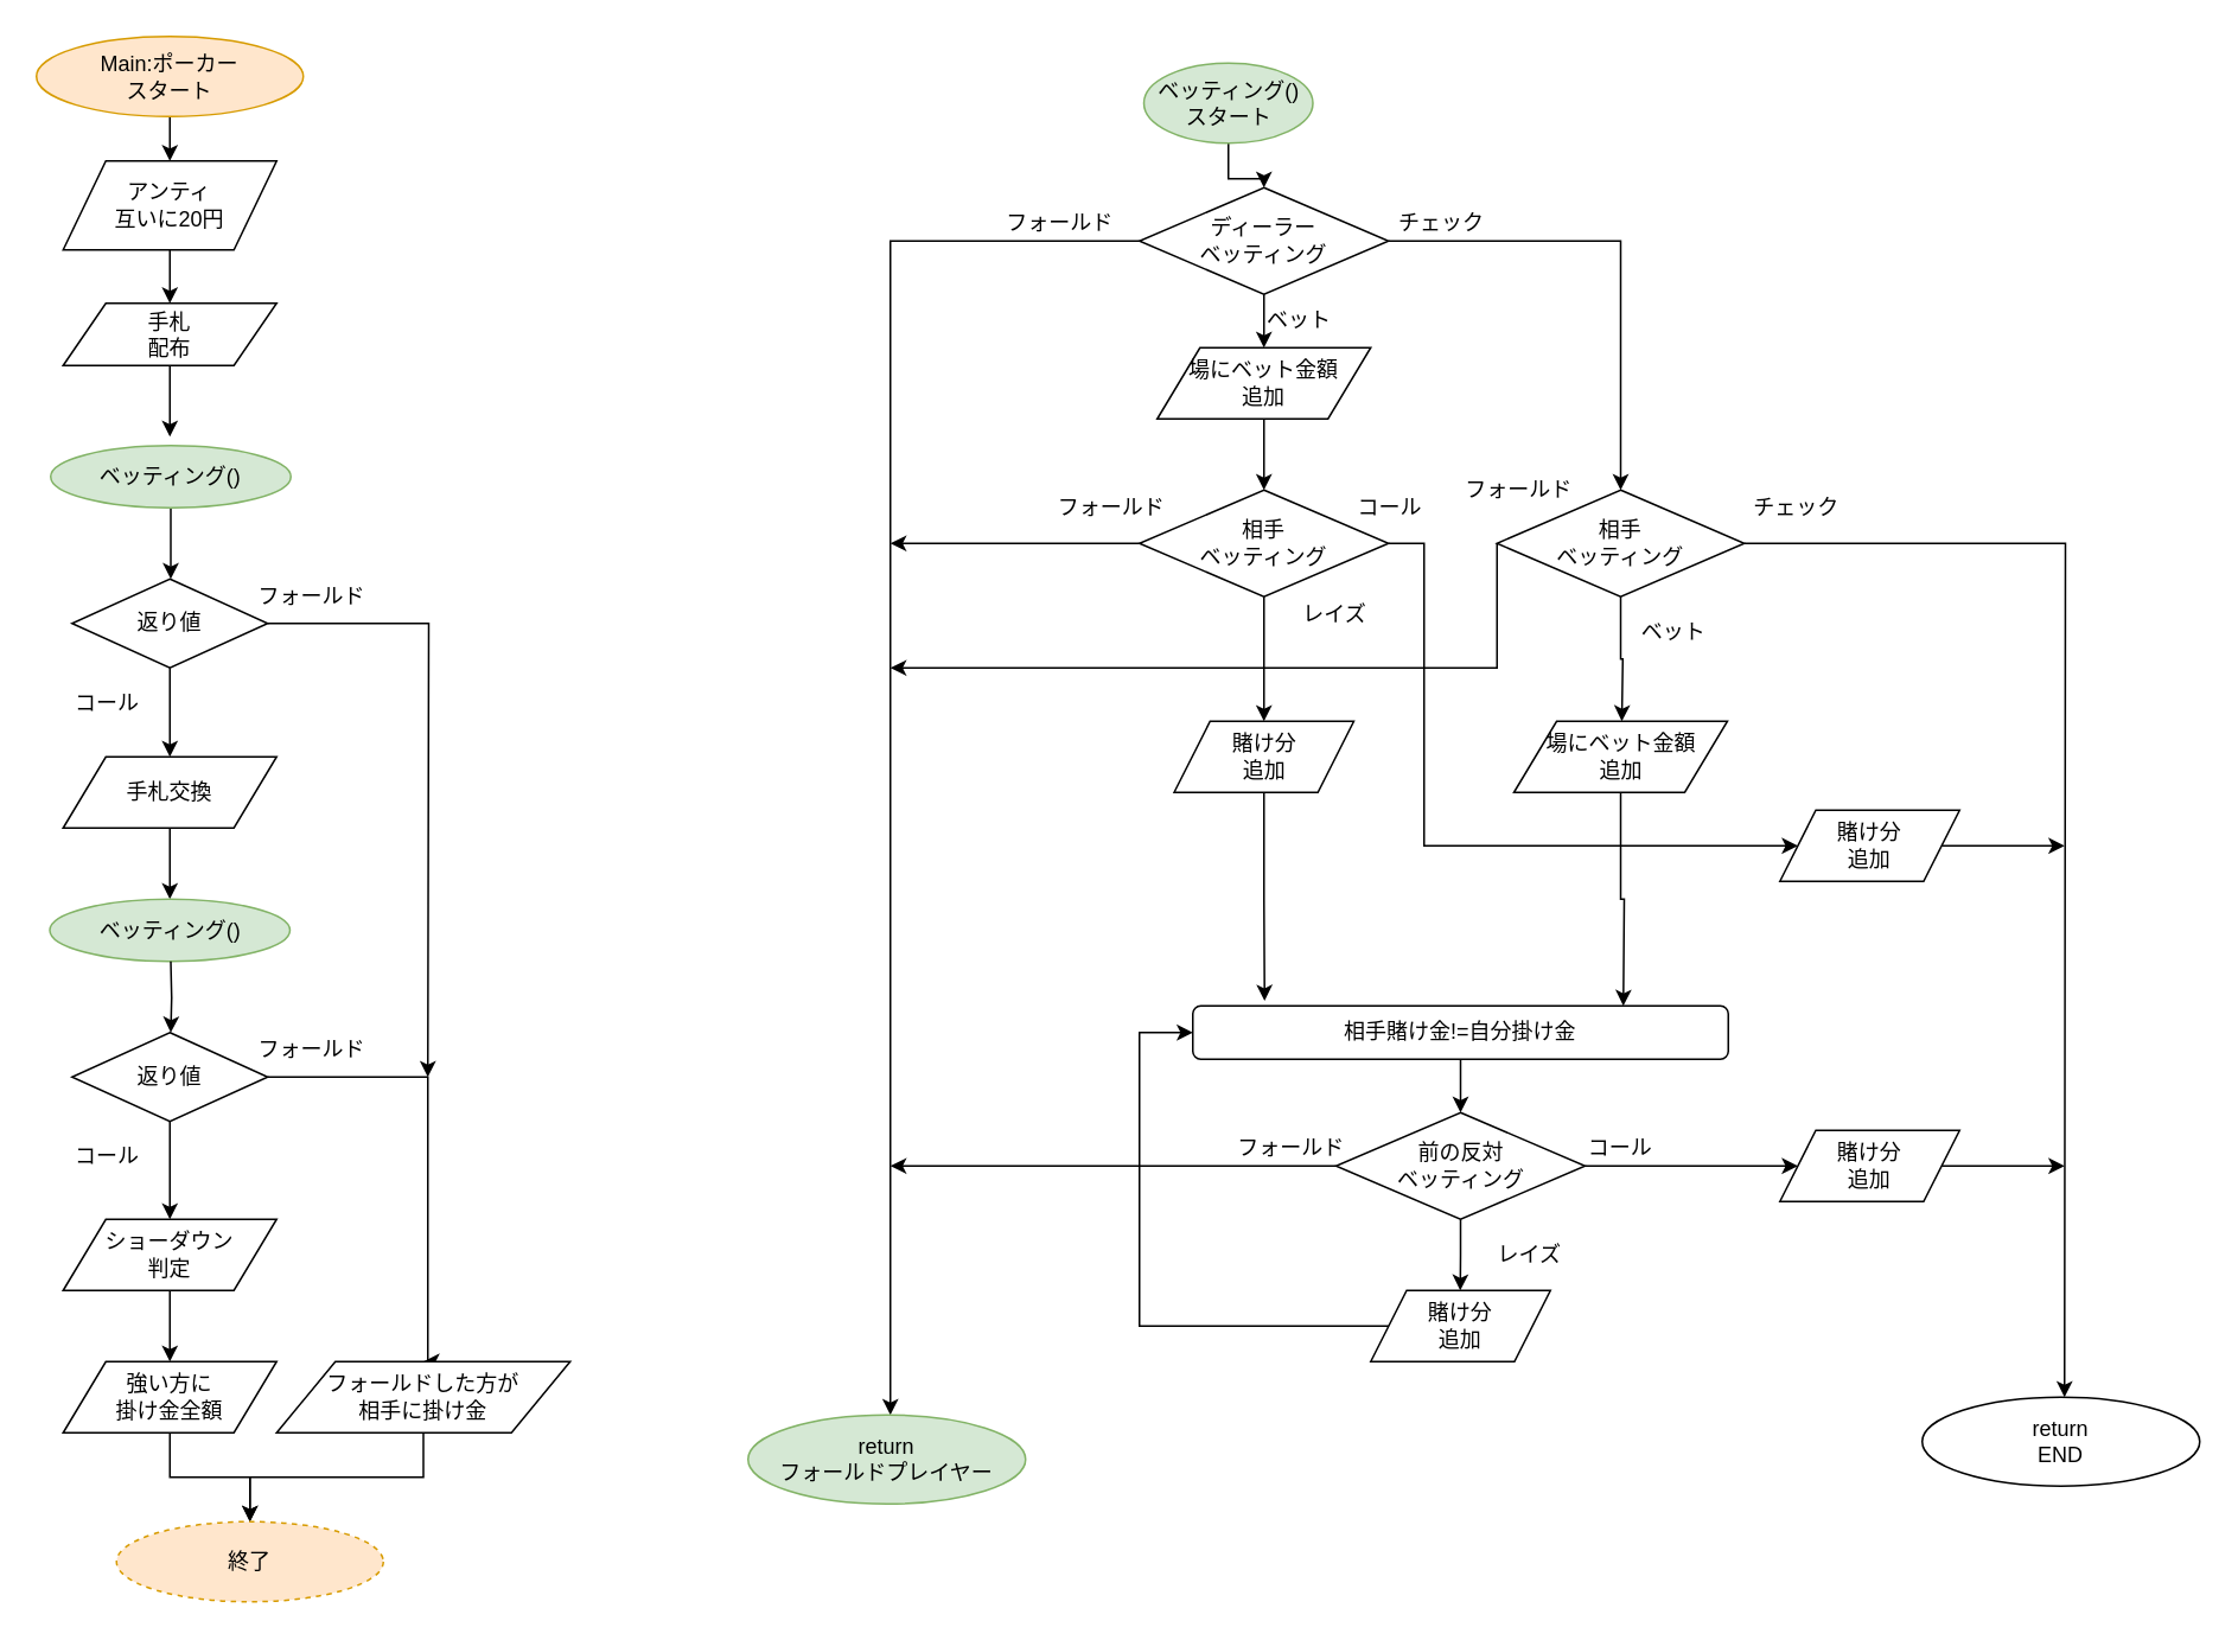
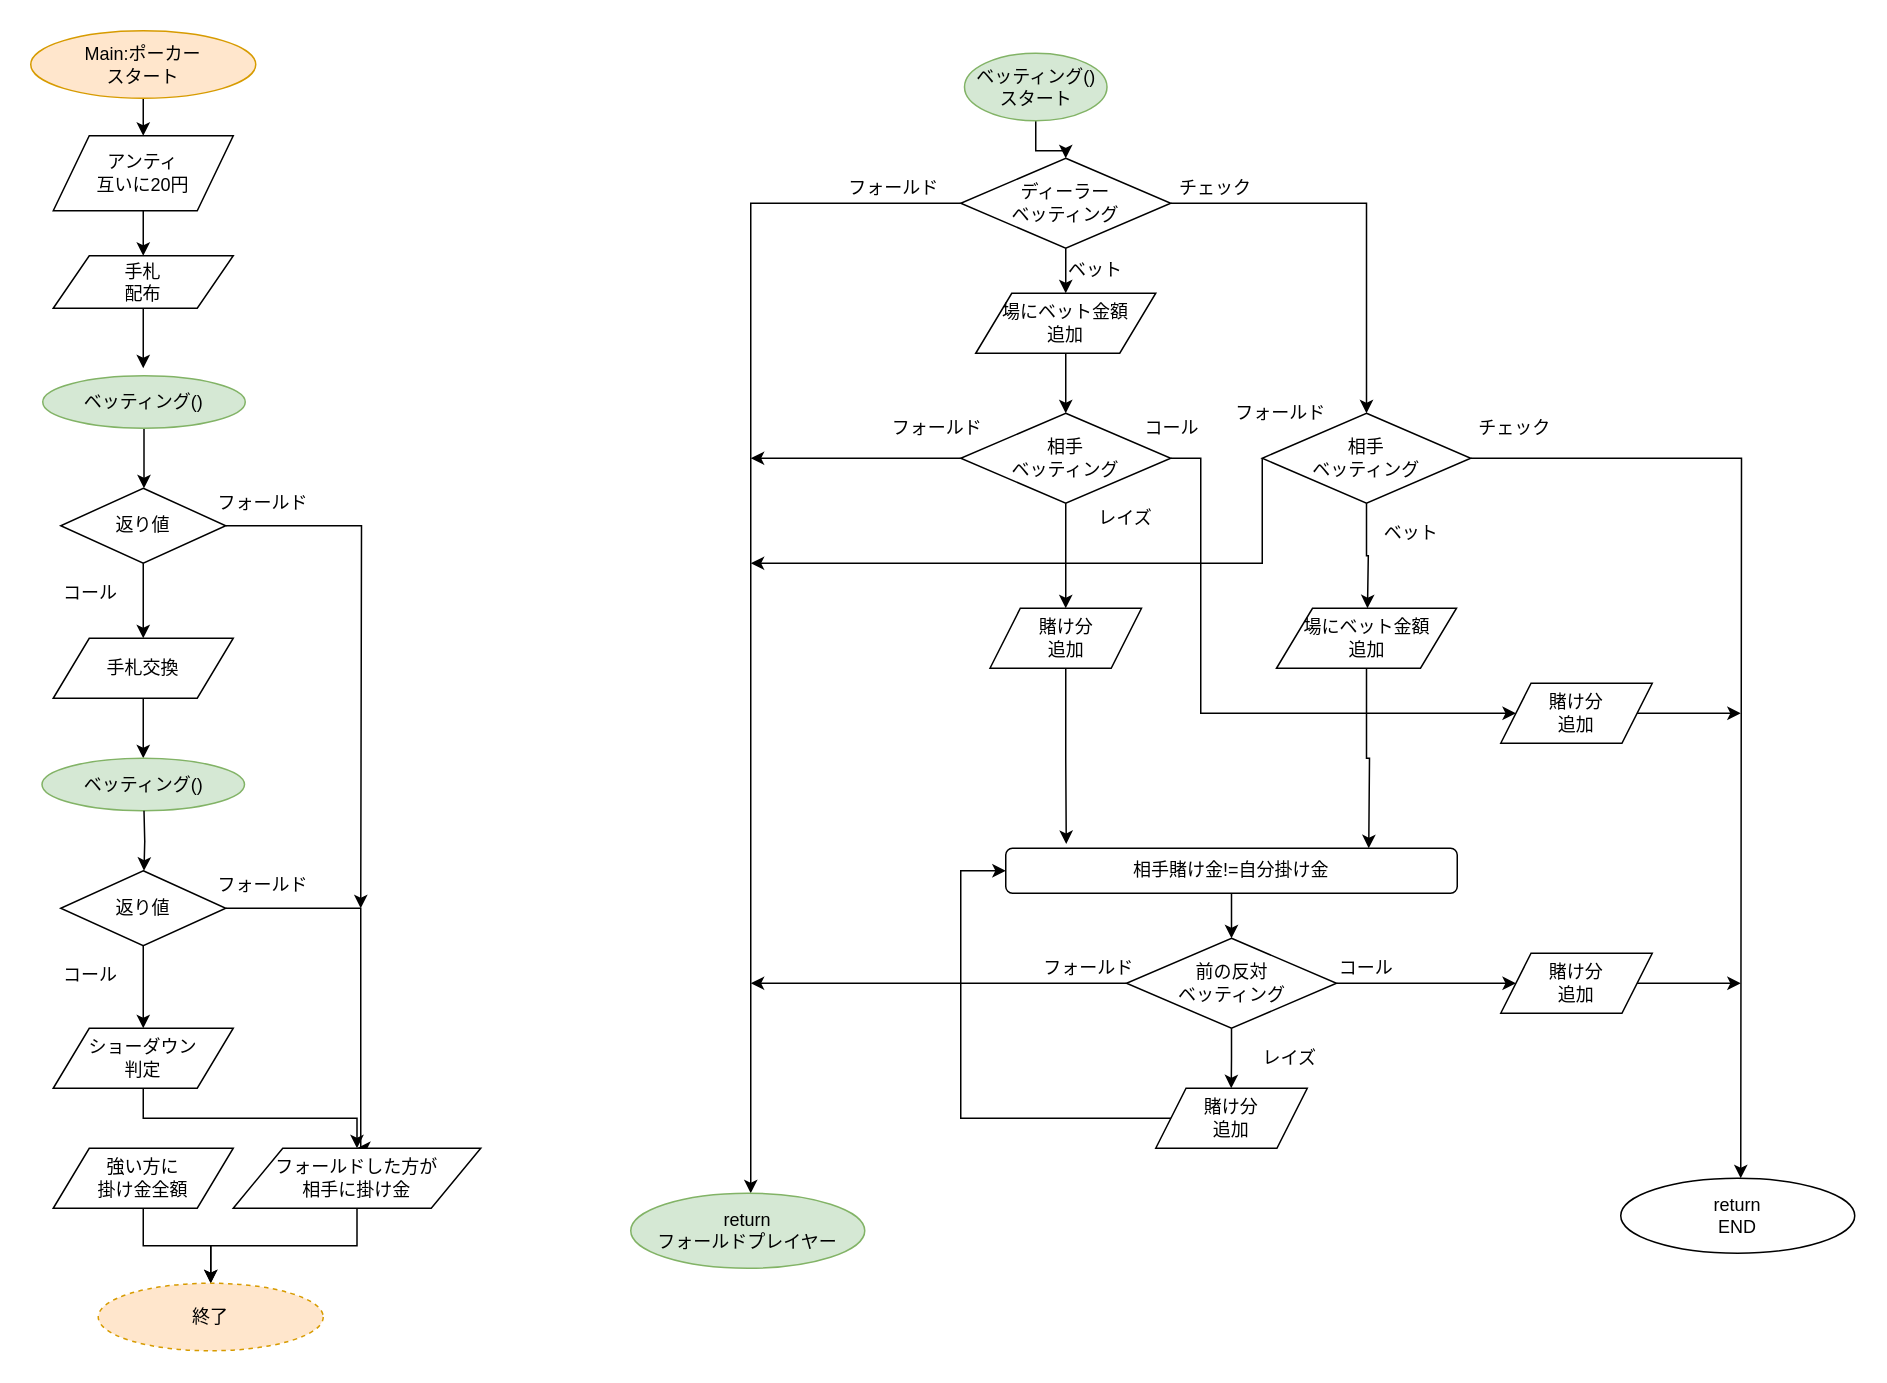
- <mxCell id="71" style="edgeStyle=orthogonalEdgeStyle;rounded=0;orthogonalLoop=1;jettySize=auto;html=1;entryX=0.5;entryY=0;entryDx=0;entryDy=0;" edge="1" parent="1" source="72" target="74"><mxGeometry relative="1" as="geometry" /></mxCell>
+ <mxCell id="71" style="edgeStyle=orthogonalEdgeStyle;rounded=0;orthogonalLoop=1;jettySize=auto;html=1;" edge="1" parent="1" source="72" target="76"><mxGeometry relative="1" as="geometry" /></mxCell>
